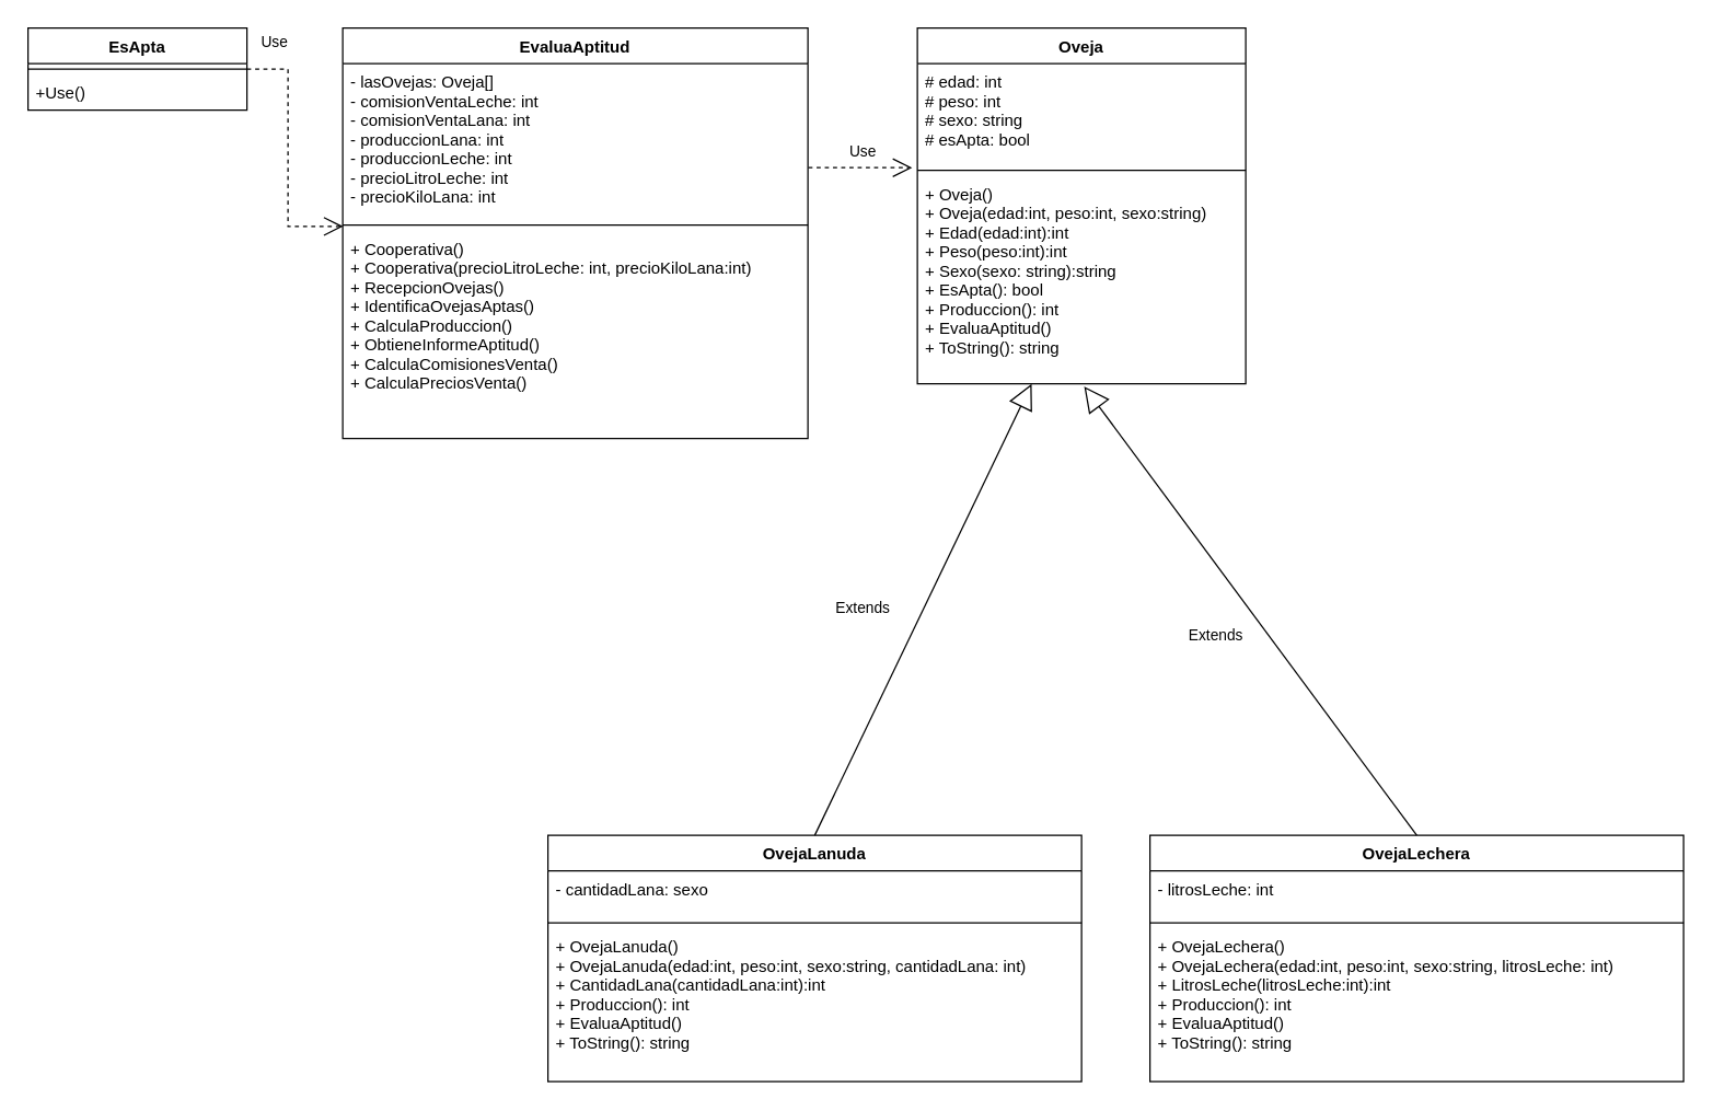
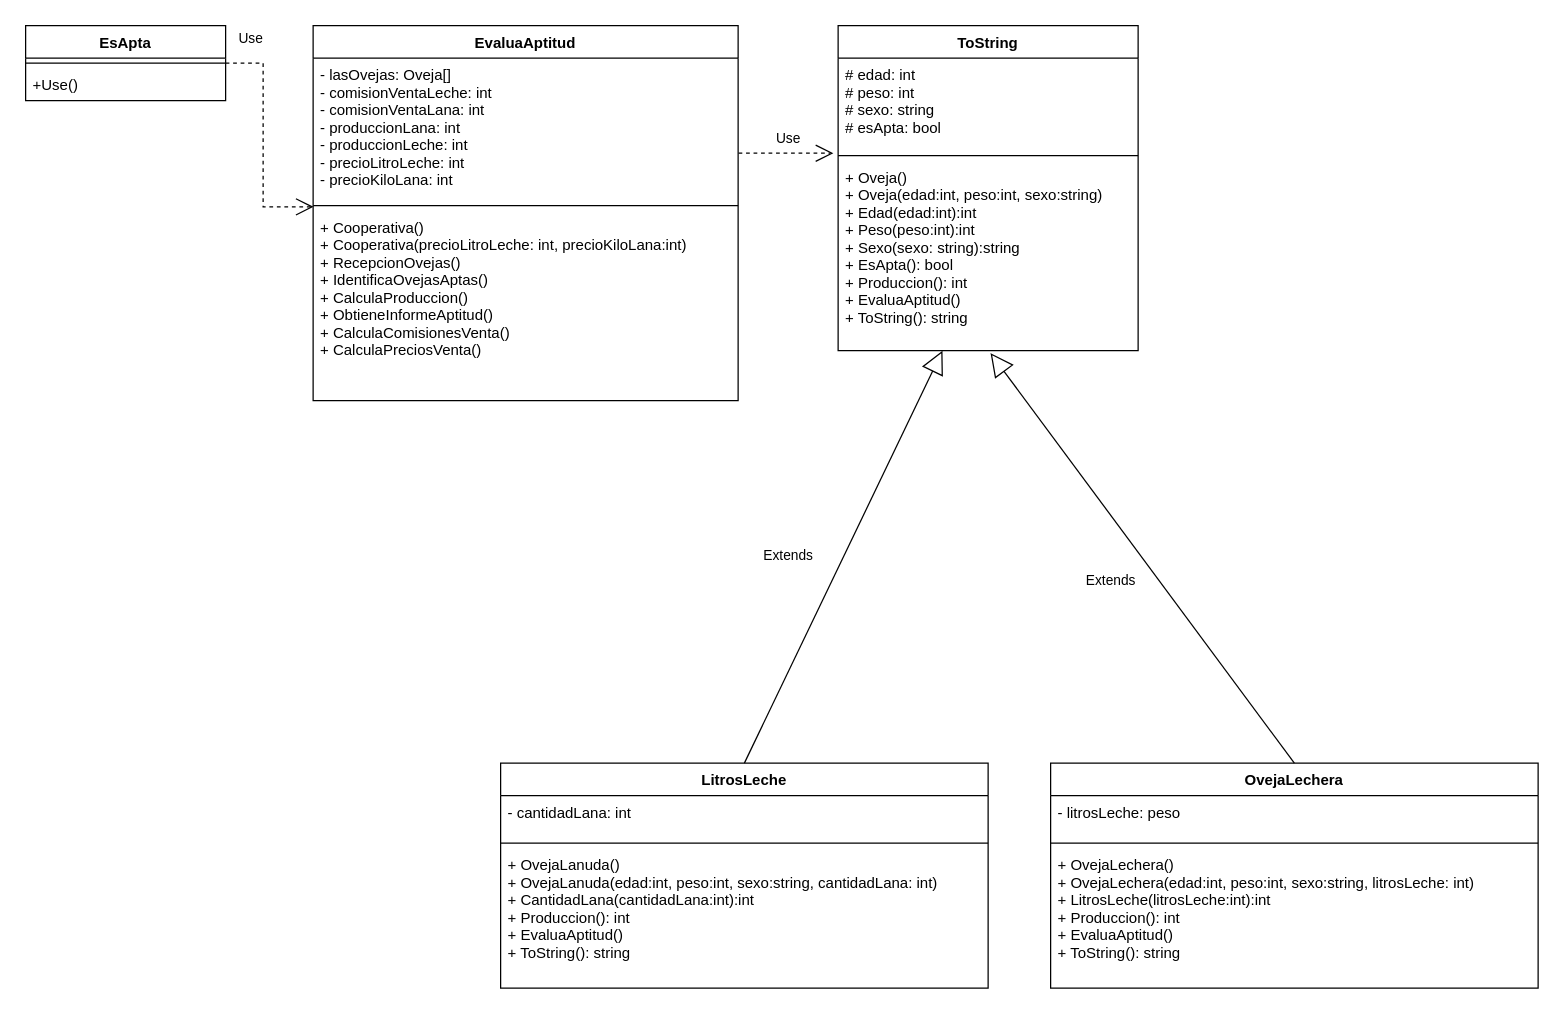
- <mxCell id="2" value="Oveja" style="swimlane;fontStyle=1;align=center;verticalAlign=top;childLayout=stackLayout;horizontal=1;startSize=26;horizontalStack=0;resizeParent=1;resizeParentMax=0;resizeLast=0;collapsible=1;marginBottom=0;" parent="1" vertex="1"><mxGeometry x="670" y="20" width="240" height="260" as="geometry" /></mxCell>
+ <mxCell id="2" value="ToString" style="swimlane;fontStyle=1;align=center;verticalAlign=top;childLayout=stackLayout;horizontal=1;startSize=26;horizontalStack=0;resizeParent=1;resizeParentMax=0;resizeLast=0;collapsible=1;marginBottom=0;" parent="1" vertex="1"><mxGeometry x="670" y="20" width="240" height="260" as="geometry" /></mxCell>
- <mxCell id="11" value="OvejaLanuda" style="swimlane;fontStyle=1;align=center;verticalAlign=top;childLayout=stackLayout;horizontal=1;startSize=26;horizontalStack=0;resizeParent=1;resizeParentMax=0;resizeLast=0;collapsible=1;marginBottom=0;" parent="1" vertex="1"><mxGeometry x="400" y="610" width="390" height="180" as="geometry" /></mxCell>
+ <mxCell id="11" value="LitrosLeche" style="swimlane;fontStyle=1;align=center;verticalAlign=top;childLayout=stackLayout;horizontal=1;startSize=26;horizontalStack=0;resizeParent=1;resizeParentMax=0;resizeLast=0;collapsible=1;marginBottom=0;" parent="1" vertex="1"><mxGeometry x="400" y="610" width="390" height="180" as="geometry" /></mxCell>
- <mxCell id="12" value="- cantidadLana: sexo" style="text;strokeColor=none;fillColor=none;align=left;verticalAlign=top;spacingLeft=4;spacingRight=4;overflow=hidden;rotatable=0;points=[[0,0.5],[1,0.5]];portConstraint=eastwest;" parent="11" vertex="1"><mxGeometry y="26" width="390" height="34" as="geometry" /></mxCell>
+ <mxCell id="12" value="- cantidadLana: int" style="text;strokeColor=none;fillColor=none;align=left;verticalAlign=top;spacingLeft=4;spacingRight=4;overflow=hidden;rotatable=0;points=[[0,0.5],[1,0.5]];portConstraint=eastwest;" parent="11" vertex="1"><mxGeometry y="26" width="390" height="34" as="geometry" /></mxCell>
- <mxCell id="7" value="- litrosLeche: int" style="text;strokeColor=none;fillColor=none;align=left;verticalAlign=top;spacingLeft=4;spacingRight=4;overflow=hidden;rotatable=0;points=[[0,0.5],[1,0.5]];portConstraint=eastwest;" parent="6" vertex="1"><mxGeometry y="26" width="390" height="34" as="geometry" /></mxCell>
+ <mxCell id="7" value="- litrosLeche: peso" style="text;strokeColor=none;fillColor=none;align=left;verticalAlign=top;spacingLeft=4;spacingRight=4;overflow=hidden;rotatable=0;points=[[0,0.5],[1,0.5]];portConstraint=eastwest;" parent="6" vertex="1"><mxGeometry y="26" width="390" height="34" as="geometry" /></mxCell>
